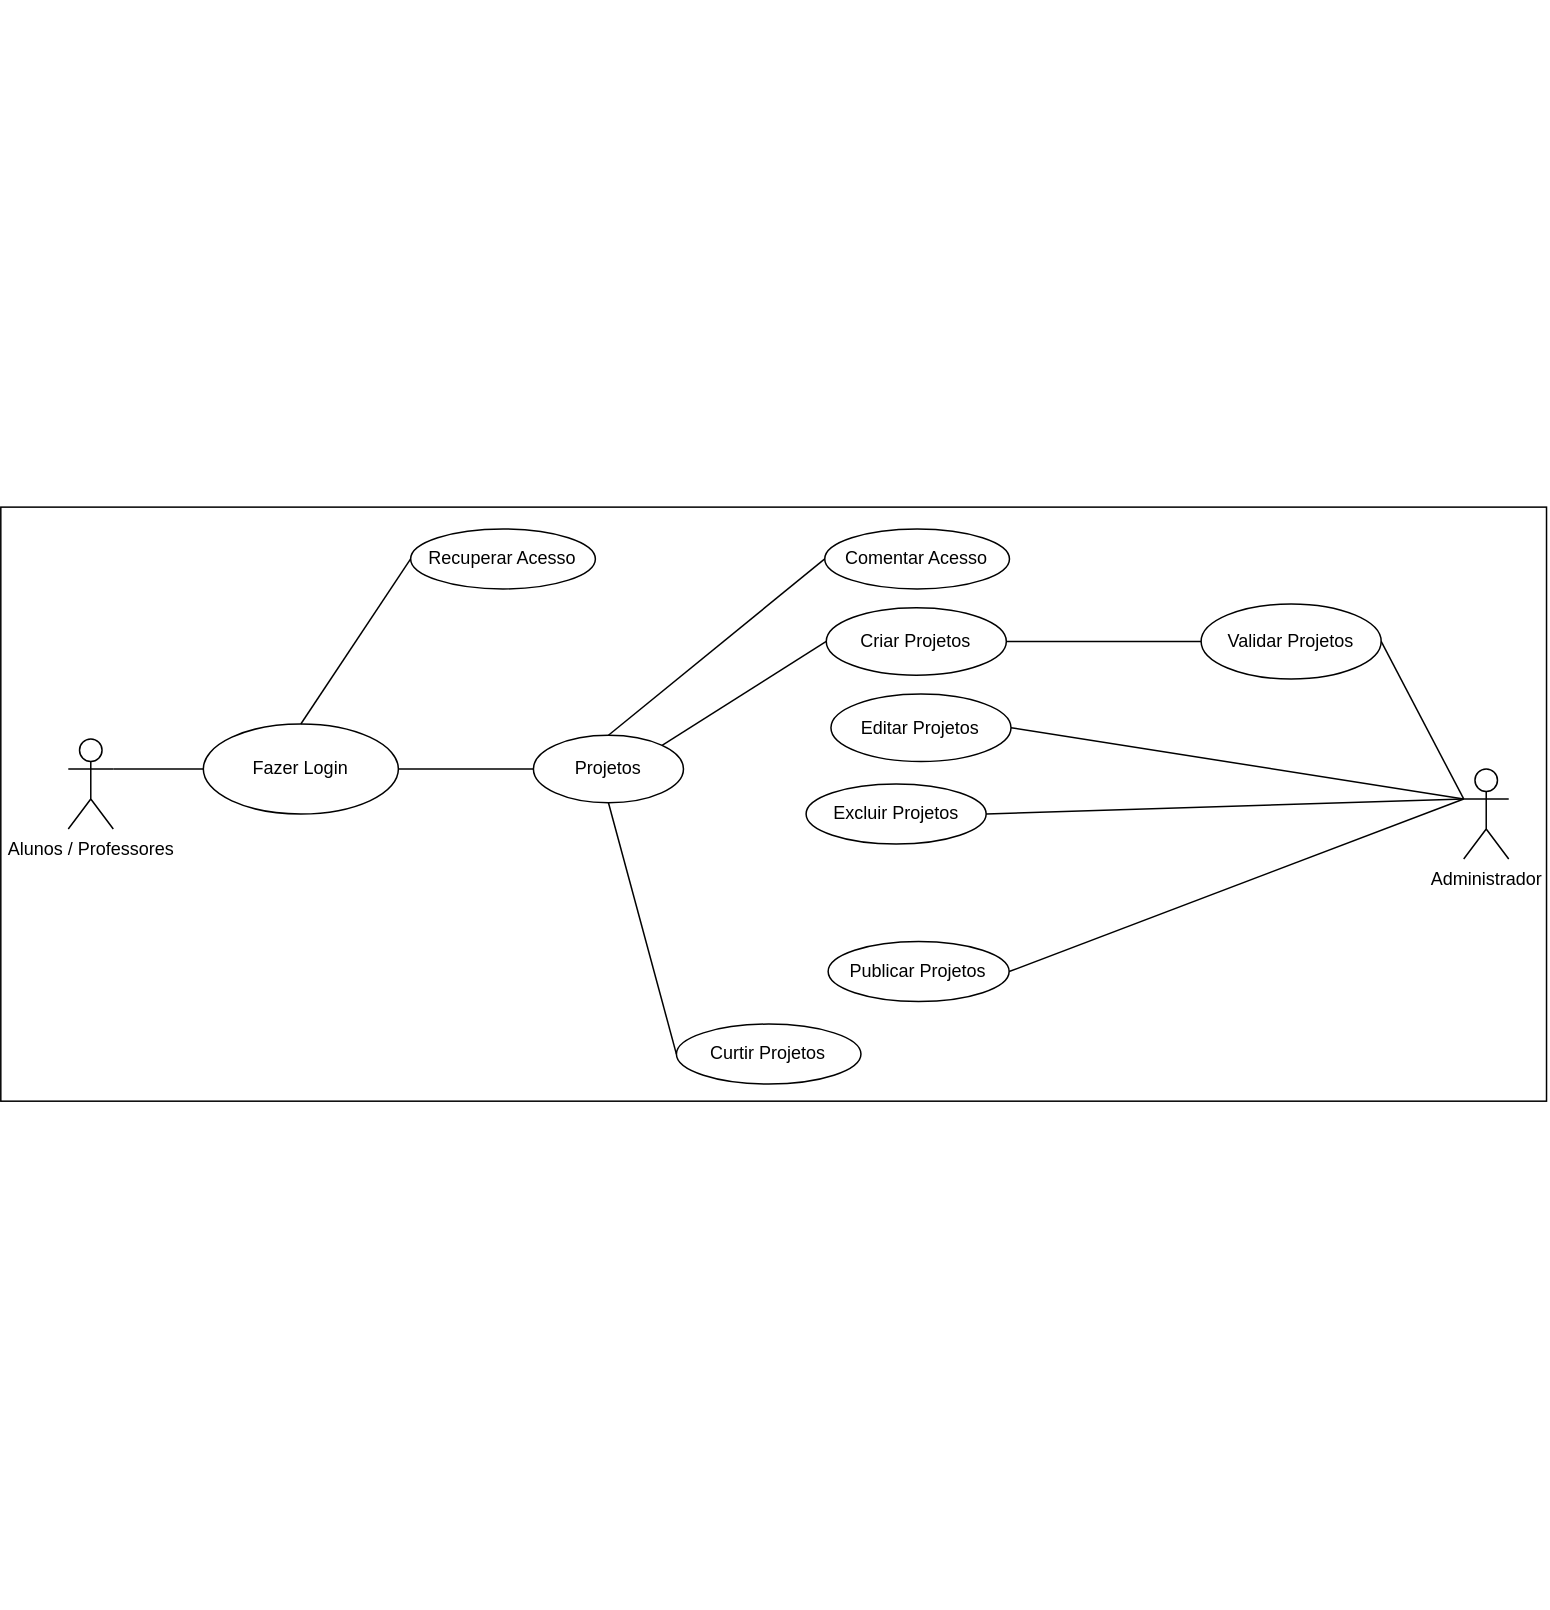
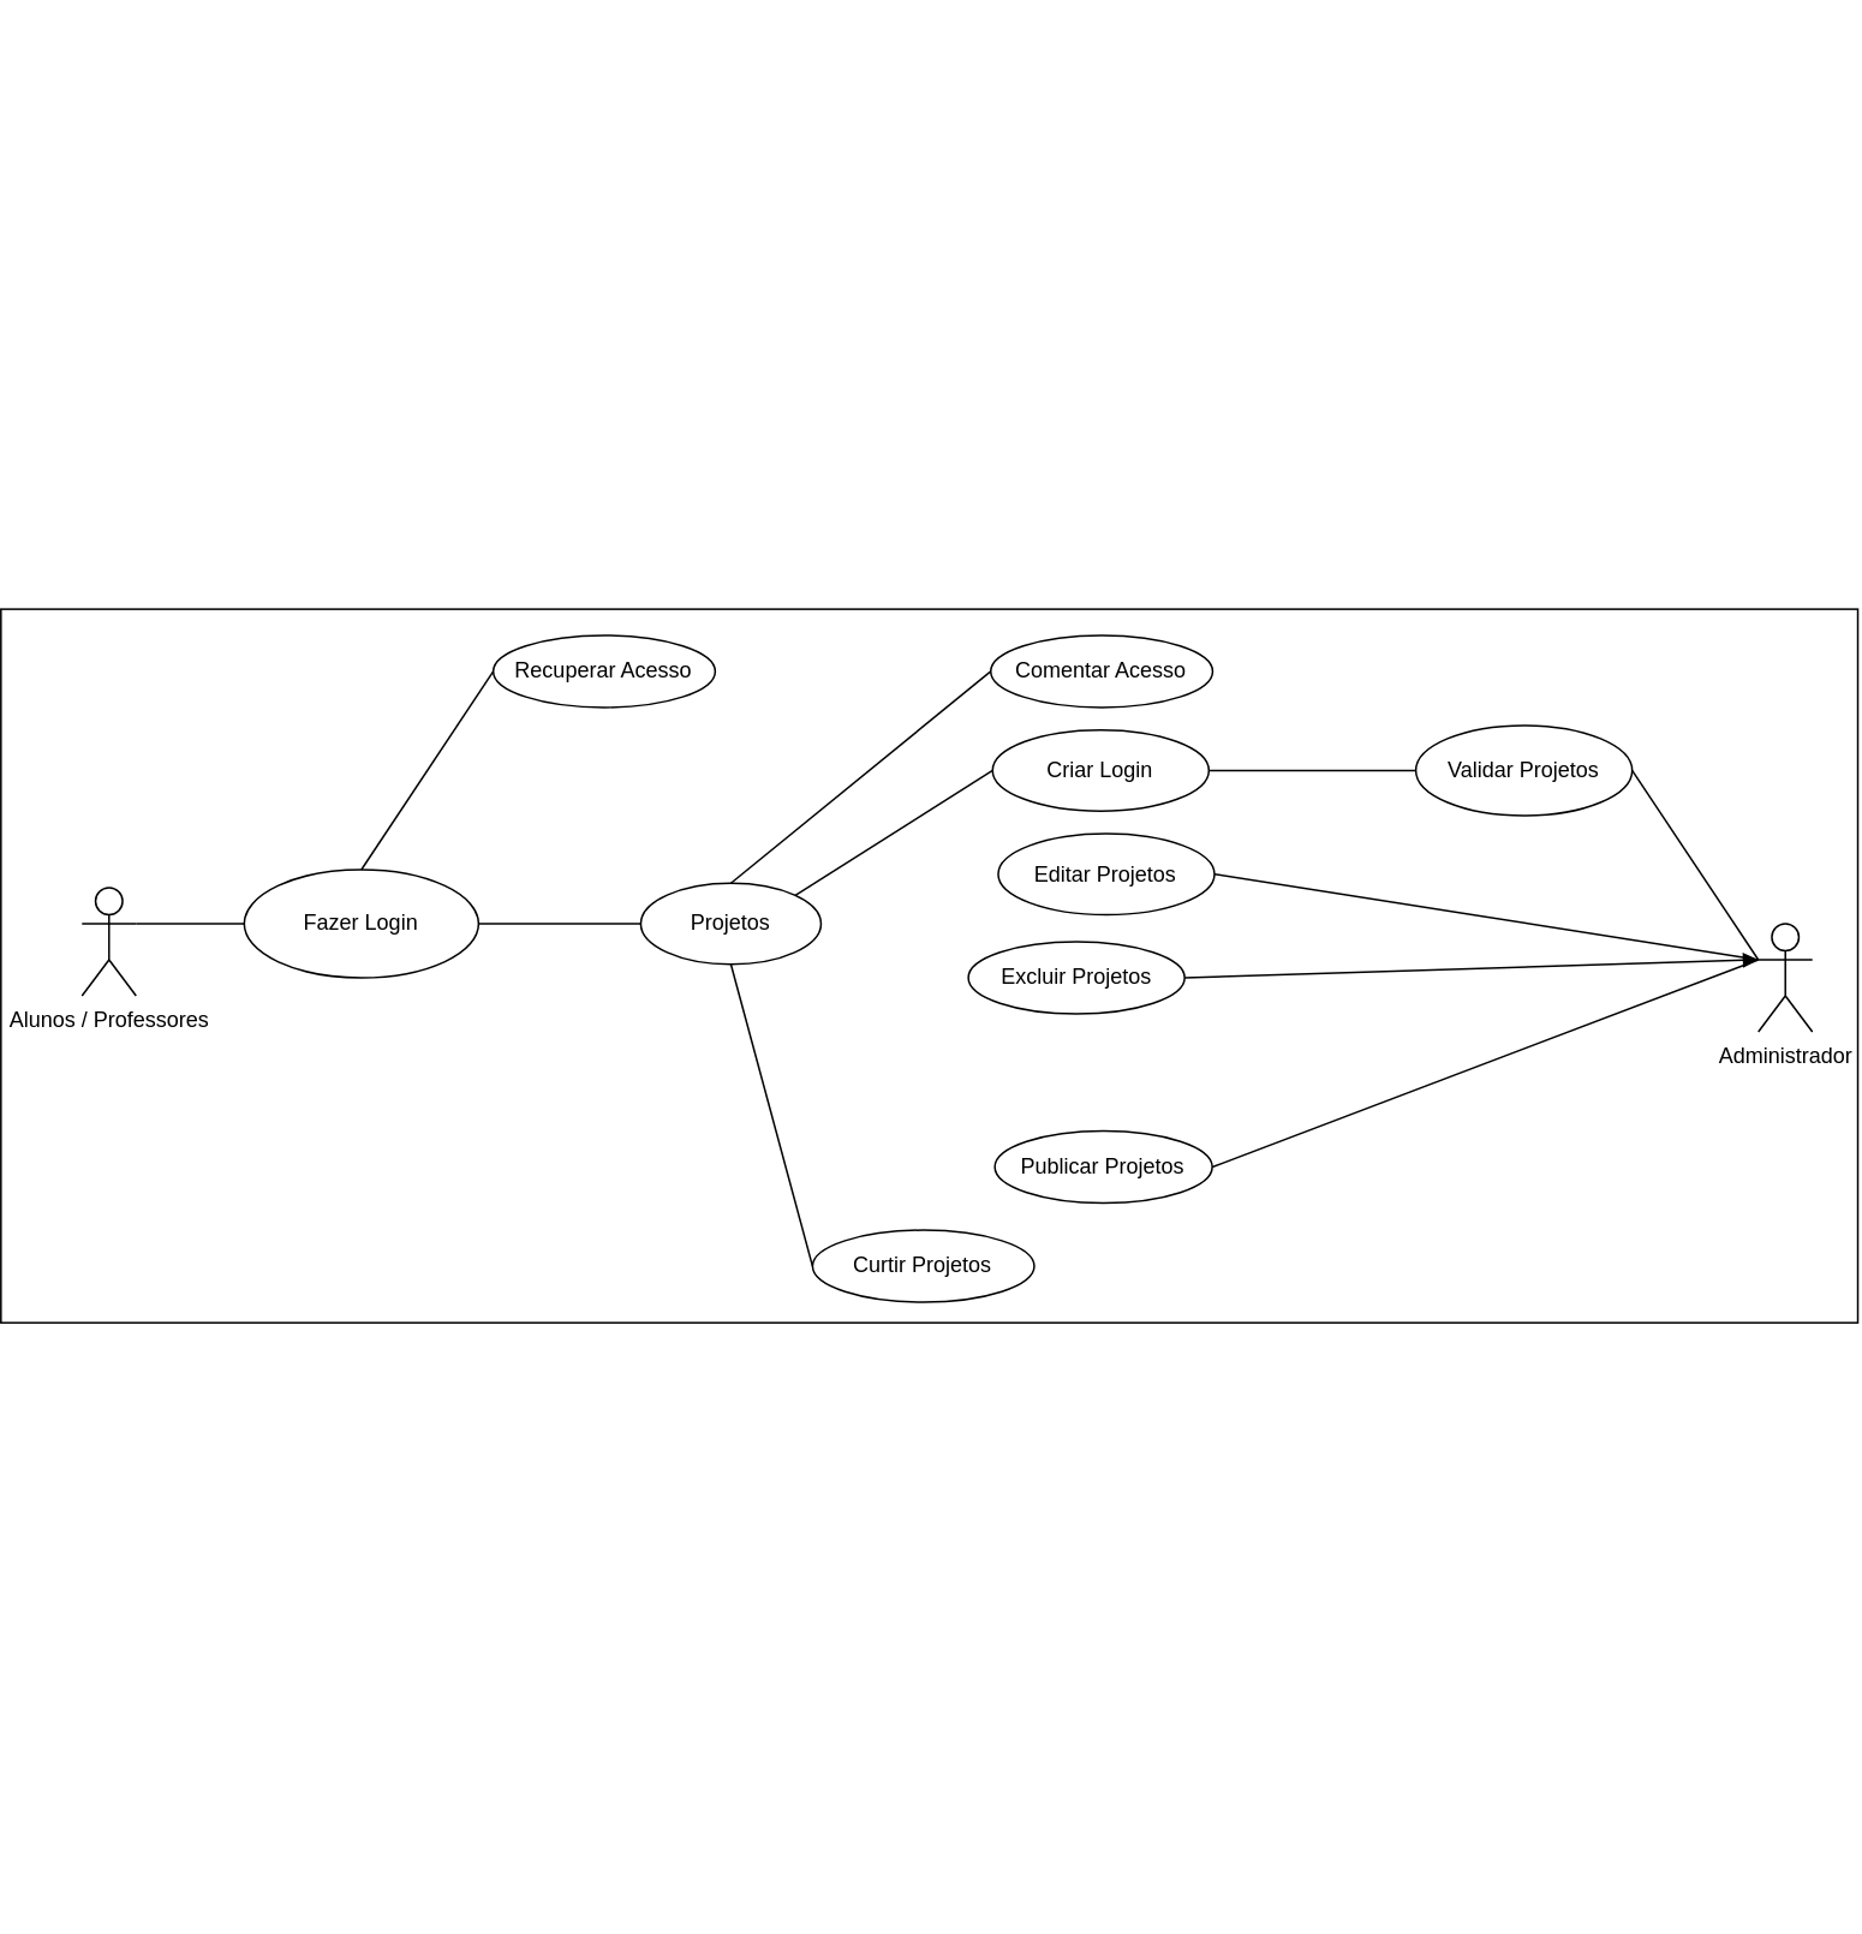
- <mxCell id="6" value="Criar Projetos" style="ellipse;whiteSpace=wrap;html=1;" parent="1" vertex="1"><mxGeometry x="525.17" y="404.5" width="120" height="45" as="geometry" /></mxCell>
+ <mxCell id="6" value="Criar Login" style="ellipse;whiteSpace=wrap;html=1;" parent="1" vertex="1"><mxGeometry x="525.17" y="404.5" width="120" height="45" as="geometry" /></mxCell>
- <mxCell id="12" value="Validar Projetos" style="ellipse;whiteSpace=wrap;html=1;" parent="1" vertex="1"><mxGeometry x="775" y="402" width="120" height="50" as="geometry" /></mxCell>
+ <mxCell id="12" value="Validar Projetos" style="ellipse;whiteSpace=wrap;html=1;" parent="1" vertex="1"><mxGeometry x="760" y="402" width="120" height="50" as="geometry" /></mxCell>
- <mxCell id="14" value="" style="endArrow=none;html=1;exitX=1;exitY=0.5;exitDx=0;exitDy=0;entryX=0;entryY=0.333;entryDx=0;entryDy=0;entryPerimeter=0;" parent="1" source="4" target="11" edge="1"><mxGeometry width="50" height="50" relative="1" as="geometry"><mxPoint x="390" y="572" as="sourcePoint" /><mxPoint x="440" y="522" as="targetPoint" /></mxGeometry></mxCell>
+ <mxCell id="14" value="" style="endArrow=block;html=1;exitX=1;exitY=0.5;exitDx=0;exitDy=0;entryX=0;entryY=0.333;entryDx=0;entryDy=0;entryPerimeter=0;" parent="1" source="4" target="11" edge="1"><mxGeometry width="50" height="50" relative="1" as="geometry"><mxPoint x="390" y="572" as="sourcePoint" /><mxPoint x="440" y="522" as="targetPoint" /></mxGeometry></mxCell>
